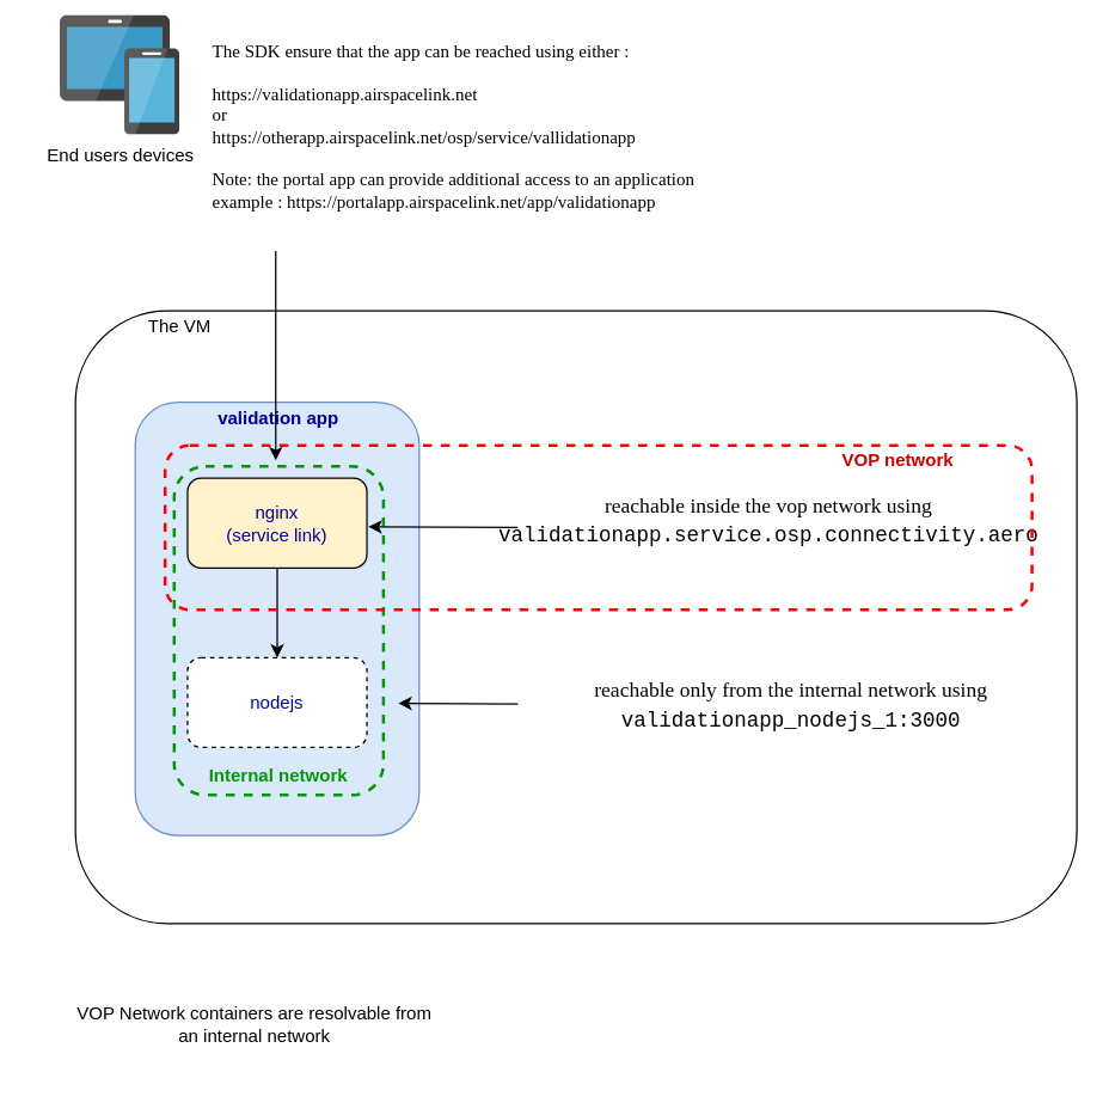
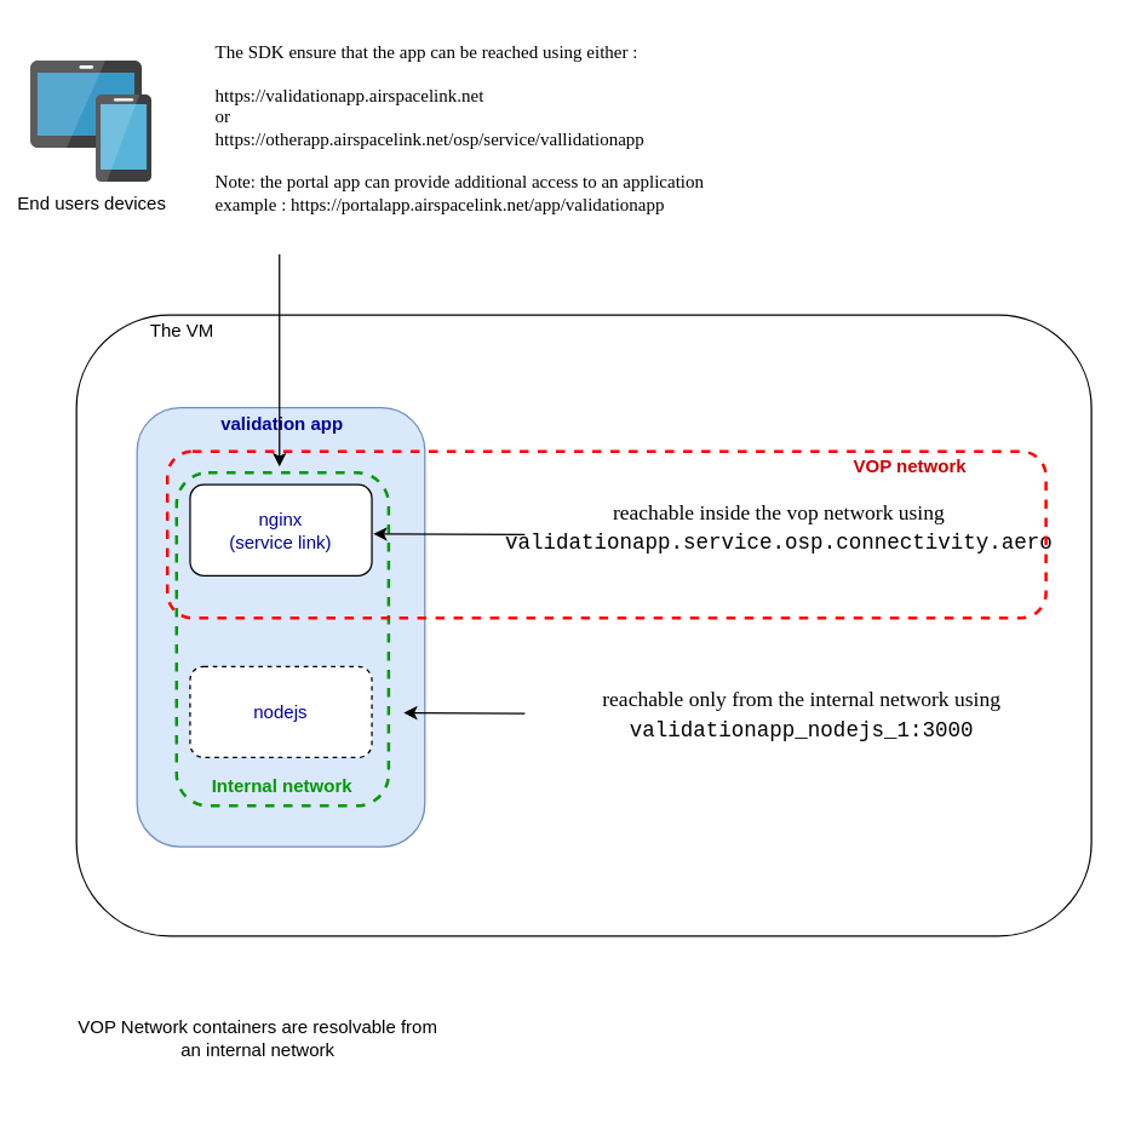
- <mxCell id="5" value="End users devices" style="aspect=fixed;html=1;points=[];align=center;image;fontSize=12;image=img/lib/mscae/Devices_Groups.svg;" parent="1" vertex="1"><mxGeometry x="40" y="10" width="80" height="80" as="geometry" /></mxCell>
+ <mxCell id="5" value="End users devices" style="aspect=fixed;html=1;points=[];align=center;image;fontSize=12;image=img/lib/mscae/Devices_Groups.svg;" parent="1" vertex="1"><mxGeometry x="20" y="40" width="80" height="80" as="geometry" /></mxCell>
- <mxCell id="10" value="nginx&lt;br&gt;(service link)" style="rounded=1;whiteSpace=wrap;html=1;fontColor=#000099;fillColor=#fff2cc;" parent="6" vertex="1"><mxGeometry x="35" y="52" width="120" height="60" as="geometry" /></mxCell>
+ <mxCell id="10" value="nginx&lt;br&gt;(service link)" style="rounded=1;whiteSpace=wrap;html=1;fontColor=#000099;" parent="6" vertex="1"><mxGeometry x="35" y="52" width="120" height="60" as="geometry" /></mxCell>
- <mxCell id="9" style="edgeStyle=orthogonalEdgeStyle;rounded=0;orthogonalLoop=1;jettySize=auto;html=1;fontColor=#000099;" parent="6" source="10" target="11" edge="1"><mxGeometry relative="1" as="geometry" /></mxCell>
